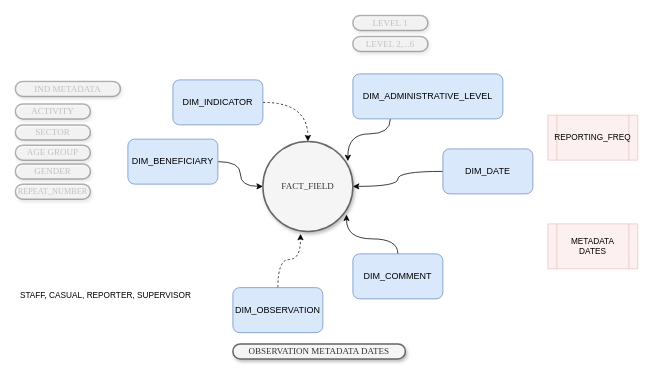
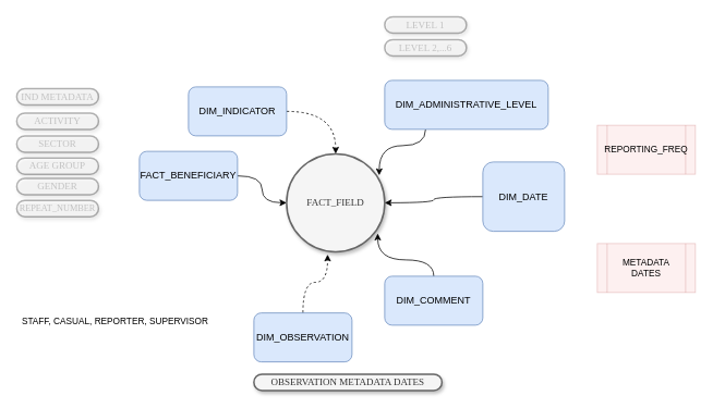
- <mxCell id="3" value="IND METADATA" style="whiteSpace=wrap;html=1;rounded=1;shadow=1;comic=0;labelBackgroundColor=none;strokeWidth=2;fontFamily=Verdana;fontSize=12;align=center;arcSize=50;opacity=30;textOpacity=20;" vertex="1" parent="1"><mxGeometry x="20" y="108" width="140" height="20" as="geometry" /></mxCell>
+ <mxCell id="3" value="IND METADATA" style="whiteSpace=wrap;html=1;rounded=1;shadow=1;comic=0;labelBackgroundColor=none;strokeWidth=2;fontFamily=Verdana;fontSize=12;align=center;arcSize=50;opacity=30;textOpacity=20;" vertex="1" parent="1"><mxGeometry x="20" y="108" width="100" height="20" as="geometry" /></mxCell>
- <mxCell id="25" value="DIM_BENEFICIARY" style="rounded=1;whiteSpace=wrap;html=1;fillColor=#dae8fc;strokeColor=#6c8ebf;" vertex="1" parent="1"><mxGeometry x="170" y="185" width="120" height="60" as="geometry" /></mxCell>
+ <mxCell id="25" value="FACT_BENEFICIARY" style="rounded=1;whiteSpace=wrap;html=1;fillColor=#dae8fc;strokeColor=#6c8ebf;" vertex="1" parent="1"><mxGeometry x="170" y="185" width="120" height="60" as="geometry" /></mxCell>
- <mxCell id="18" value="DIM_DATE" style="rounded=1;whiteSpace=wrap;html=1;fillColor=#dae8fc;strokeColor=#6c8ebf;" vertex="1" parent="1"><mxGeometry x="590" y="198" width="120" height="60" as="geometry" /></mxCell>
+ <mxCell id="18" value="DIM_DATE" style="rounded=1;whiteSpace=wrap;html=1;fillColor=#dae8fc;strokeColor=#6c8ebf;" vertex="1" parent="1"><mxGeometry x="590" y="198" width="100" height="85" as="geometry" /></mxCell>
